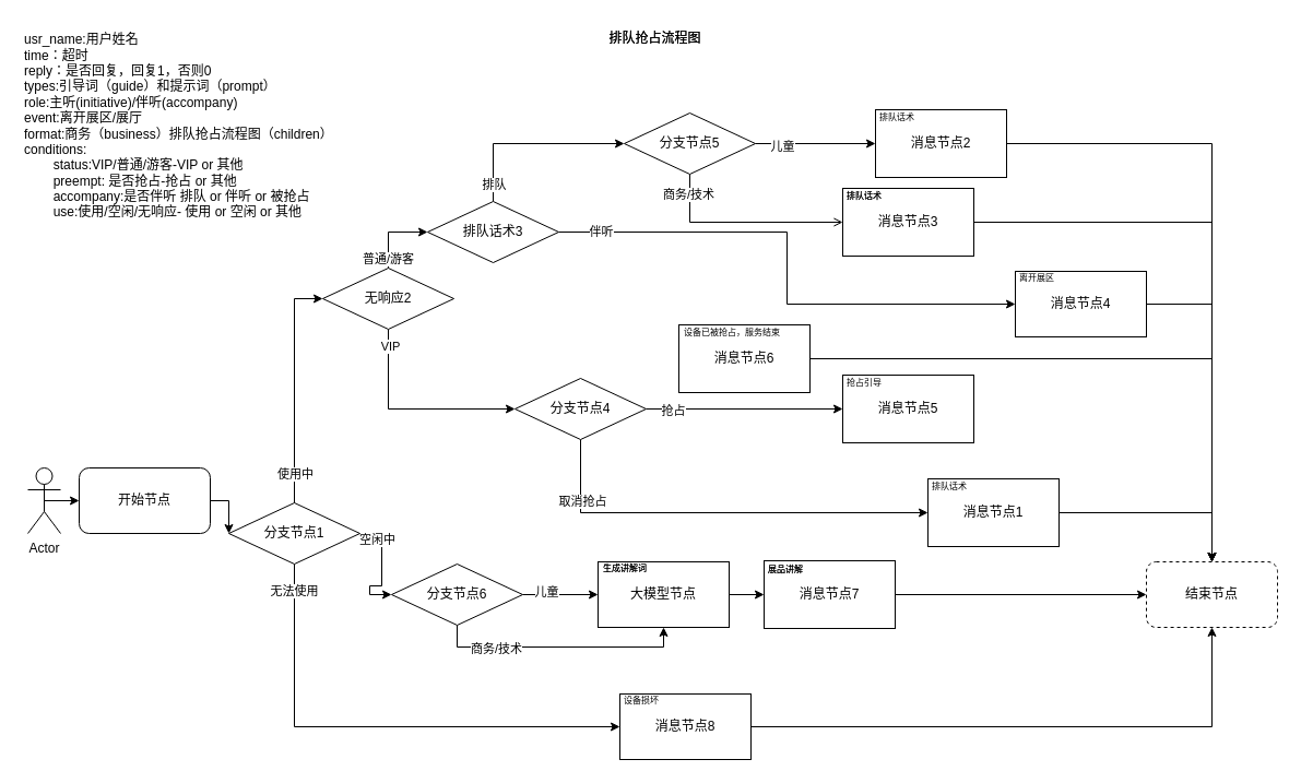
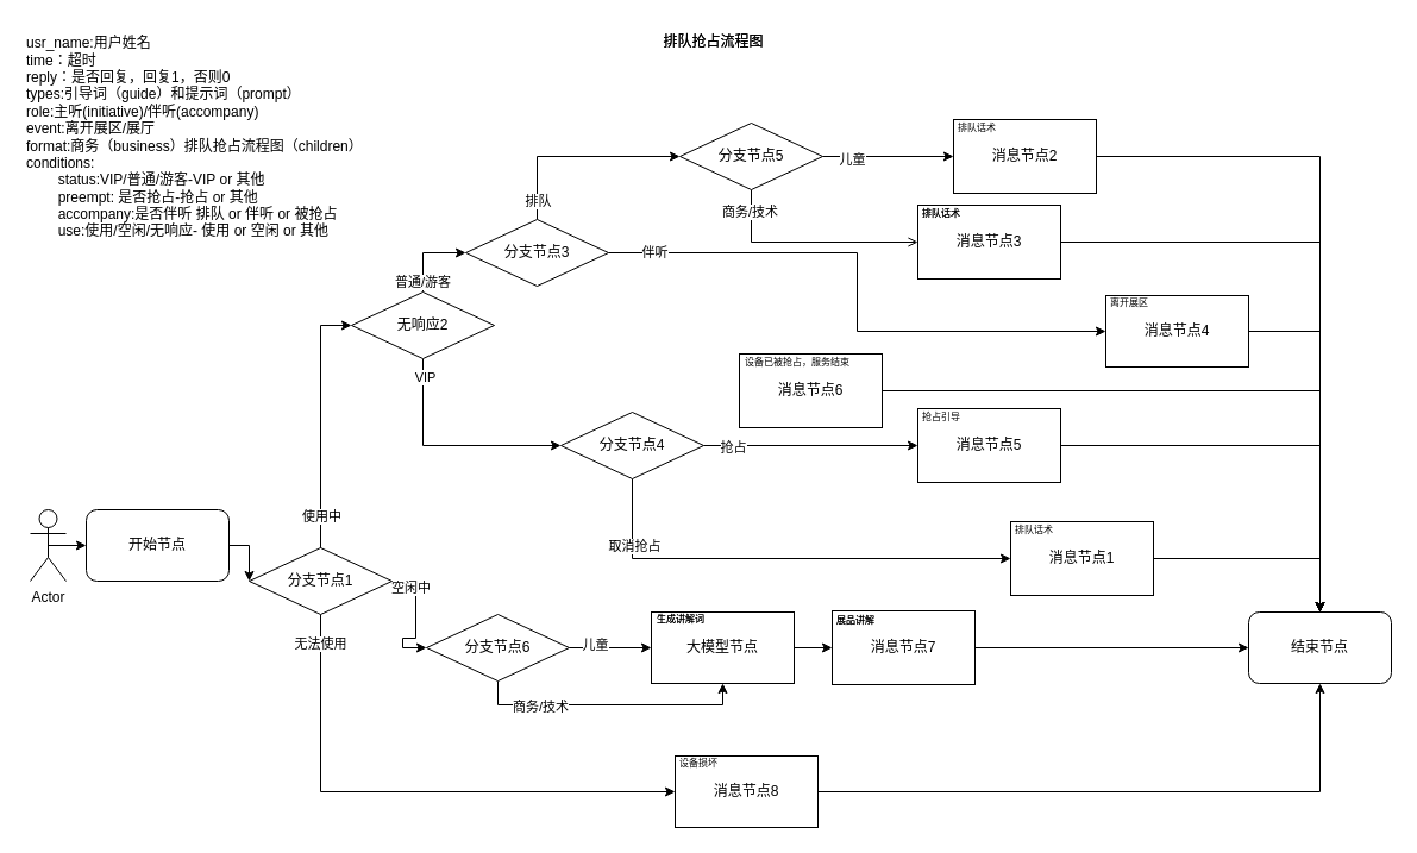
- <mxCell id="59" value="排队话术3" style="rhombus;whiteSpace=wrap;html=1;" parent="1" vertex="1"><mxGeometry x="391" y="184" width="120" height="56" as="geometry" /></mxCell>
+ <mxCell id="59" value="分支节点3" style="rhombus;whiteSpace=wrap;html=1;" parent="1" vertex="1"><mxGeometry x="391" y="184" width="120" height="56" as="geometry" /></mxCell>
+ <mxCell id="25" style="edgeStyle=orthogonalEdgeStyle;rounded=0;orthogonalLoop=1;jettySize=auto;html=1;exitX=1;exitY=0.5;exitDx=0;exitDy=0;entryX=0.5;entryY=0;entryDx=0;entryDy=0;" parent="1" source="26" target="19" edge="1"><mxGeometry relative="1" as="geometry" /></mxCell>
- <mxCell id="19" value="结束节点" style="rounded=1;whiteSpace=wrap;html=1;dashed=1;" parent="1" vertex="1"><mxGeometry x="1049" y="514" width="120" height="60" as="geometry" /></mxCell>
+ <mxCell id="19" value="结束节点" style="rounded=1;whiteSpace=wrap;html=1;" parent="1" vertex="1"><mxGeometry x="1049" y="514" width="120" height="60" as="geometry" /></mxCell>
